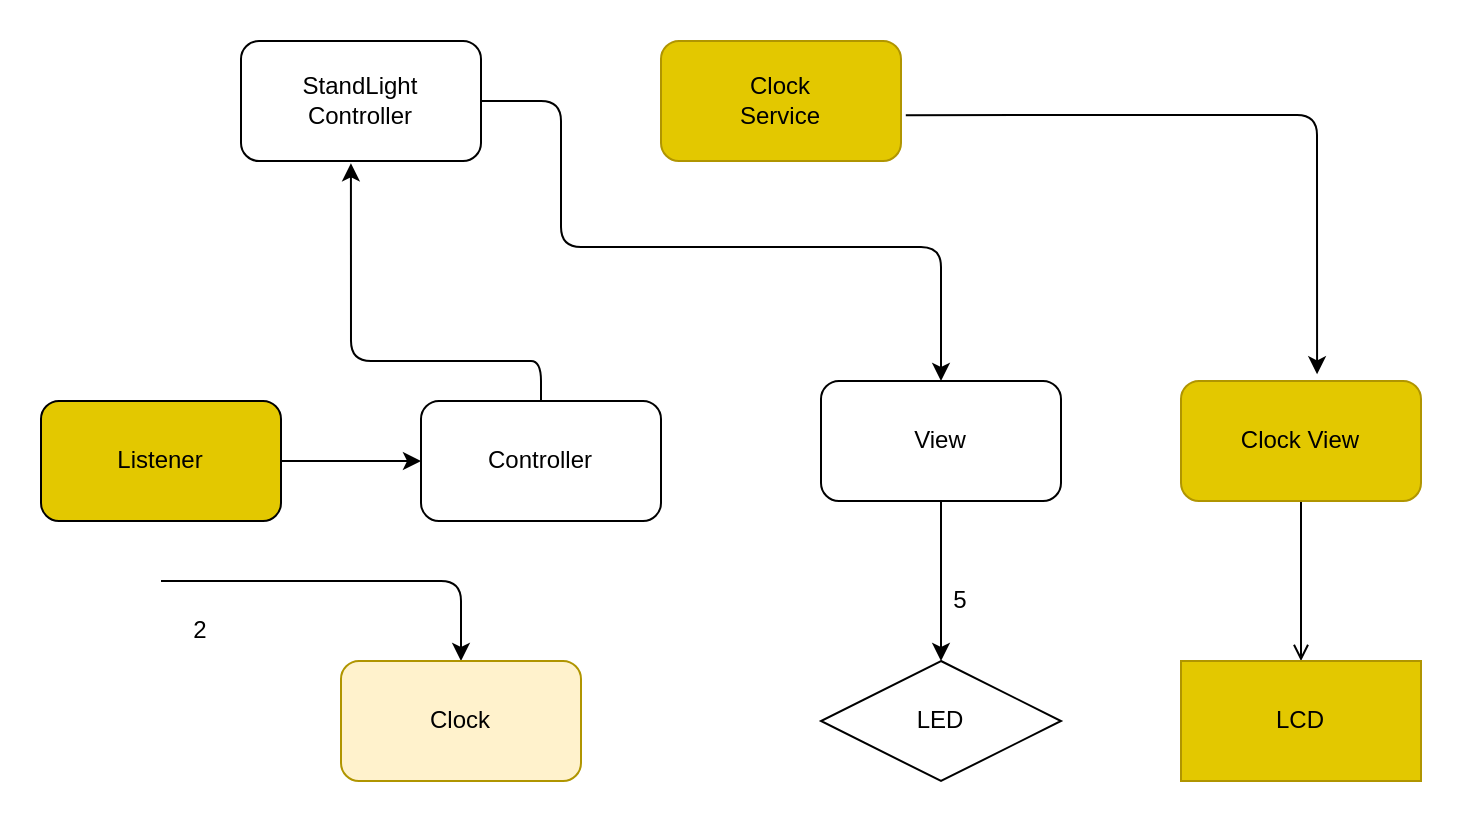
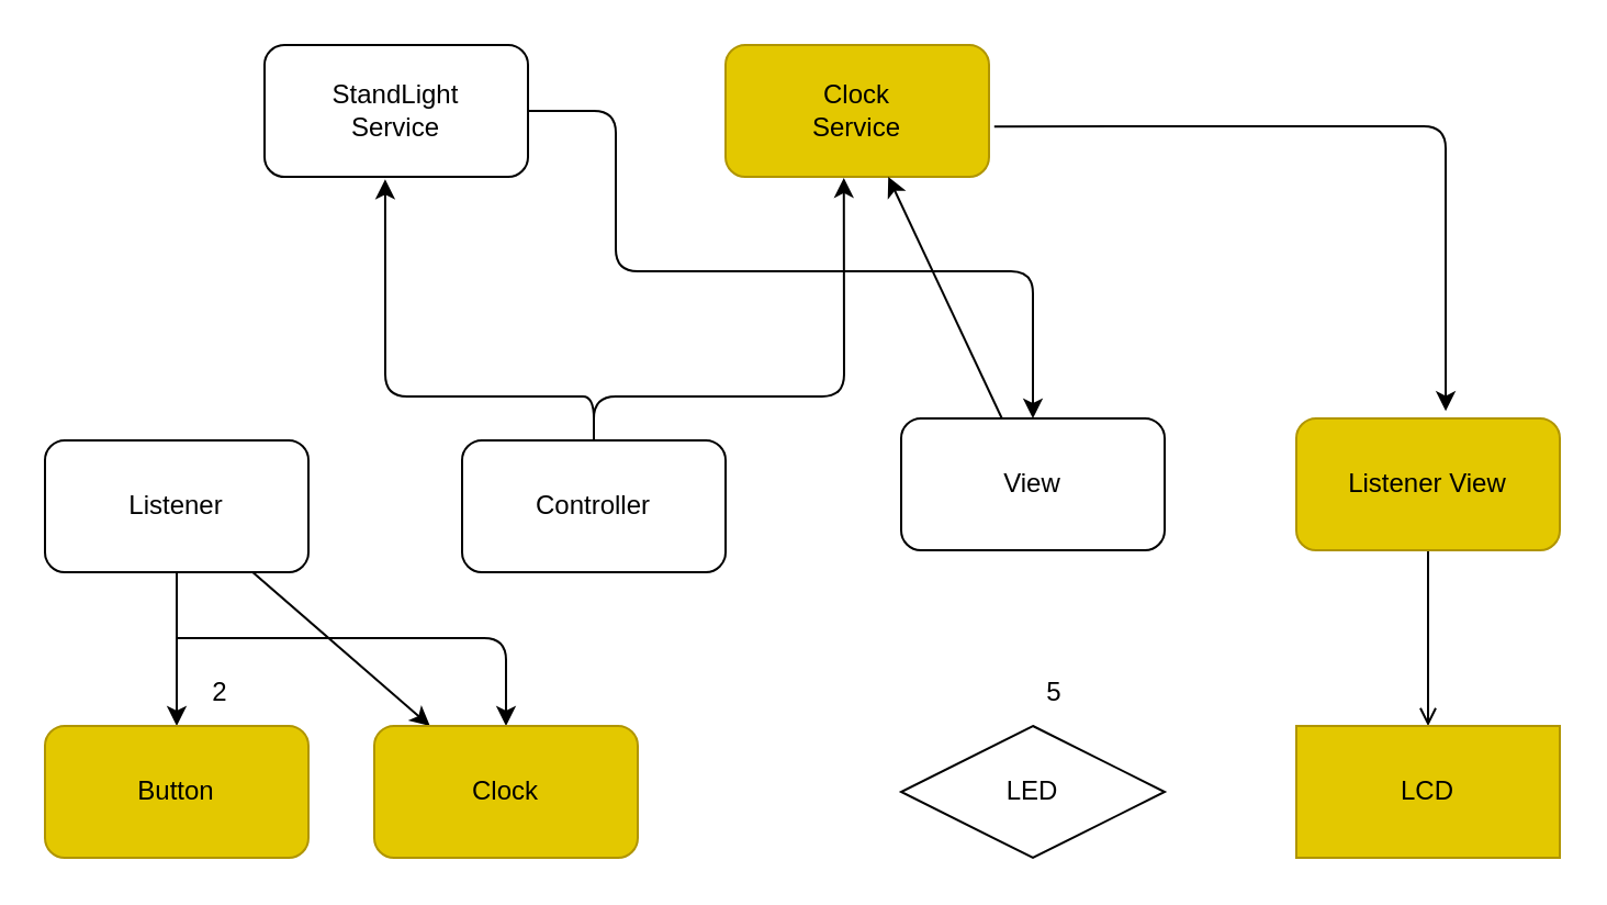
- <mxCell id="5" value="StandLight&lt;br&gt;Controller" style="rounded=1;whiteSpace=wrap;html=1;" parent="1" vertex="1"><mxGeometry x="120" y="20" width="120" height="60" as="geometry" /></mxCell>
+ <mxCell id="5" value="StandLight&lt;br&gt;Service" style="rounded=1;whiteSpace=wrap;html=1;" parent="1" vertex="1"><mxGeometry x="120" y="20" width="120" height="60" as="geometry" /></mxCell>
+ <mxCell id="14" style="edgeStyle=none;html=1;entryX=0.449;entryY=1.008;entryDx=0;entryDy=0;entryPerimeter=0;exitX=0.5;exitY=0;exitDx=0;exitDy=0;" parent="1" source="15" target="3" edge="1"><mxGeometry relative="1" as="geometry"><Array as="points"><mxPoint x="270" y="180" /><mxPoint x="384" y="180" /></Array></mxGeometry></mxCell>
- <mxCell id="17" value="Clock View" style="rounded=1;whiteSpace=wrap;html=1;fillColor=#e3c800;fontColor=#000000;strokeColor=#B09500;" parent="1" vertex="1"><mxGeometry x="590" y="190" width="120" height="60" as="geometry" /></mxCell>
+ <mxCell id="17" value="Listener View" style="rounded=1;whiteSpace=wrap;html=1;fillColor=#e3c800;fontColor=#000000;strokeColor=#B09500;" parent="1" vertex="1"><mxGeometry x="590" y="190" width="120" height="60" as="geometry" /></mxCell>
- <mxCell id="11" value="Listener" style="rounded=1;whiteSpace=wrap;html=1;fillColor=#e3c800;" parent="1" vertex="1"><mxGeometry x="20" y="200" width="120" height="60" as="geometry" /></mxCell>
+ <mxCell id="11" value="Listener" style="rounded=1;whiteSpace=wrap;html=1;" parent="1" vertex="1"><mxGeometry x="20" y="200" width="120" height="60" as="geometry" /></mxCell>
- <mxCell id="8" style="edgeStyle=none;html=1;" parent="1" source="11" target="15" edge="1"><mxGeometry relative="1" as="geometry" /></mxCell>
+ <mxCell id="8" style="edgeStyle=none;html=1;" parent="1" source="11" target="22" edge="1"><mxGeometry relative="1" as="geometry" /></mxCell>
- <mxCell id="6" style="edgeStyle=none;html=1;entryX=0.5;entryY=0;entryDx=0;entryDy=0;" parent="1" source="7" target="19" edge="1"><mxGeometry relative="1" as="geometry" /></mxCell>
+ <mxCell id="6" style="edgeStyle=none;html=1;" parent="1" source="7" target="3" edge="1"><mxGeometry relative="1" as="geometry" /></mxCell>
+ <mxCell id="9" style="edgeStyle=none;html=1;" parent="1" source="11" target="12" edge="1"><mxGeometry relative="1" as="geometry"><Array as="points"><mxPoint x="80" y="300" /></Array></mxGeometry></mxCell>
- <mxCell id="21" value="5" style="text;html=1;strokeColor=none;fillColor=none;align=center;verticalAlign=middle;whiteSpace=wrap;rounded=1;" parent="1" vertex="1"><mxGeometry x="450" y="285" width="60" height="30" as="geometry" /></mxCell>
+ <mxCell id="21" value="5" style="text;html=1;strokeColor=none;fillColor=none;align=center;verticalAlign=middle;whiteSpace=wrap;rounded=1;" parent="1" vertex="1"><mxGeometry x="450" y="300" width="60" height="30" as="geometry" /></mxCell>
+ <mxCell id="12" value="Button" style="rounded=1;whiteSpace=wrap;html=1;fillColor=#e3c800;fontColor=#000000;strokeColor=#B09500;" parent="1" vertex="1"><mxGeometry x="20" y="330" width="120" height="60" as="geometry" /></mxCell>
- <mxCell id="22" value="Clock" style="rounded=1;whiteSpace=wrap;html=1;fillColor=#fff2cc;fontColor=#000000;strokeColor=#B09500;" parent="1" vertex="1"><mxGeometry x="170" y="330" width="120" height="60" as="geometry" /></mxCell>
+ <mxCell id="22" value="Clock" style="rounded=1;whiteSpace=wrap;html=1;fillColor=#e3c800;fontColor=#000000;strokeColor=#B09500;" parent="1" vertex="1"><mxGeometry x="170" y="330" width="120" height="60" as="geometry" /></mxCell>
